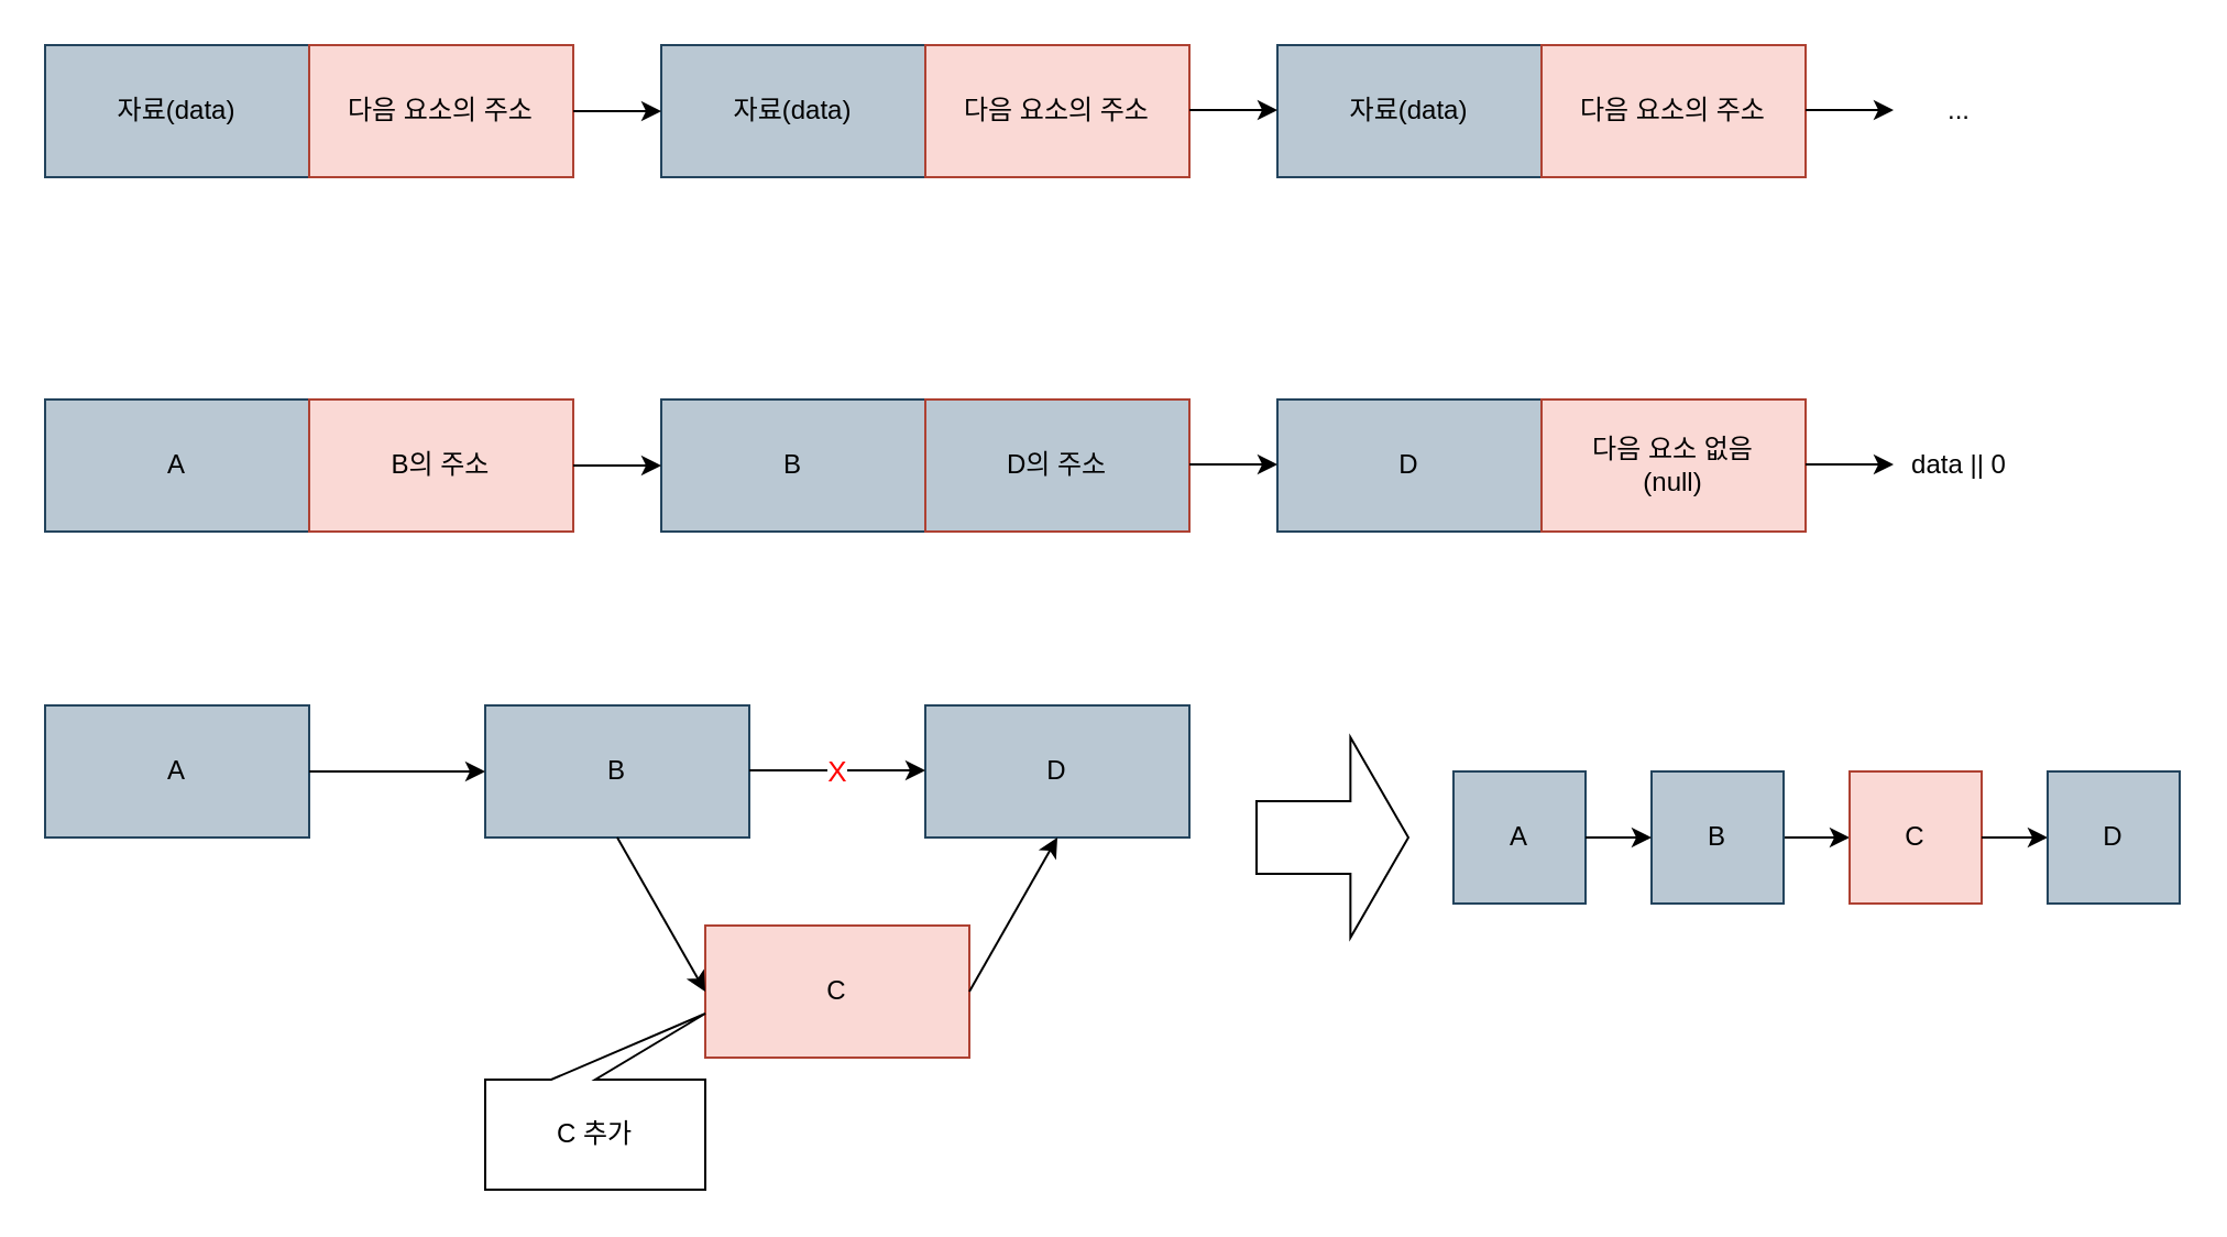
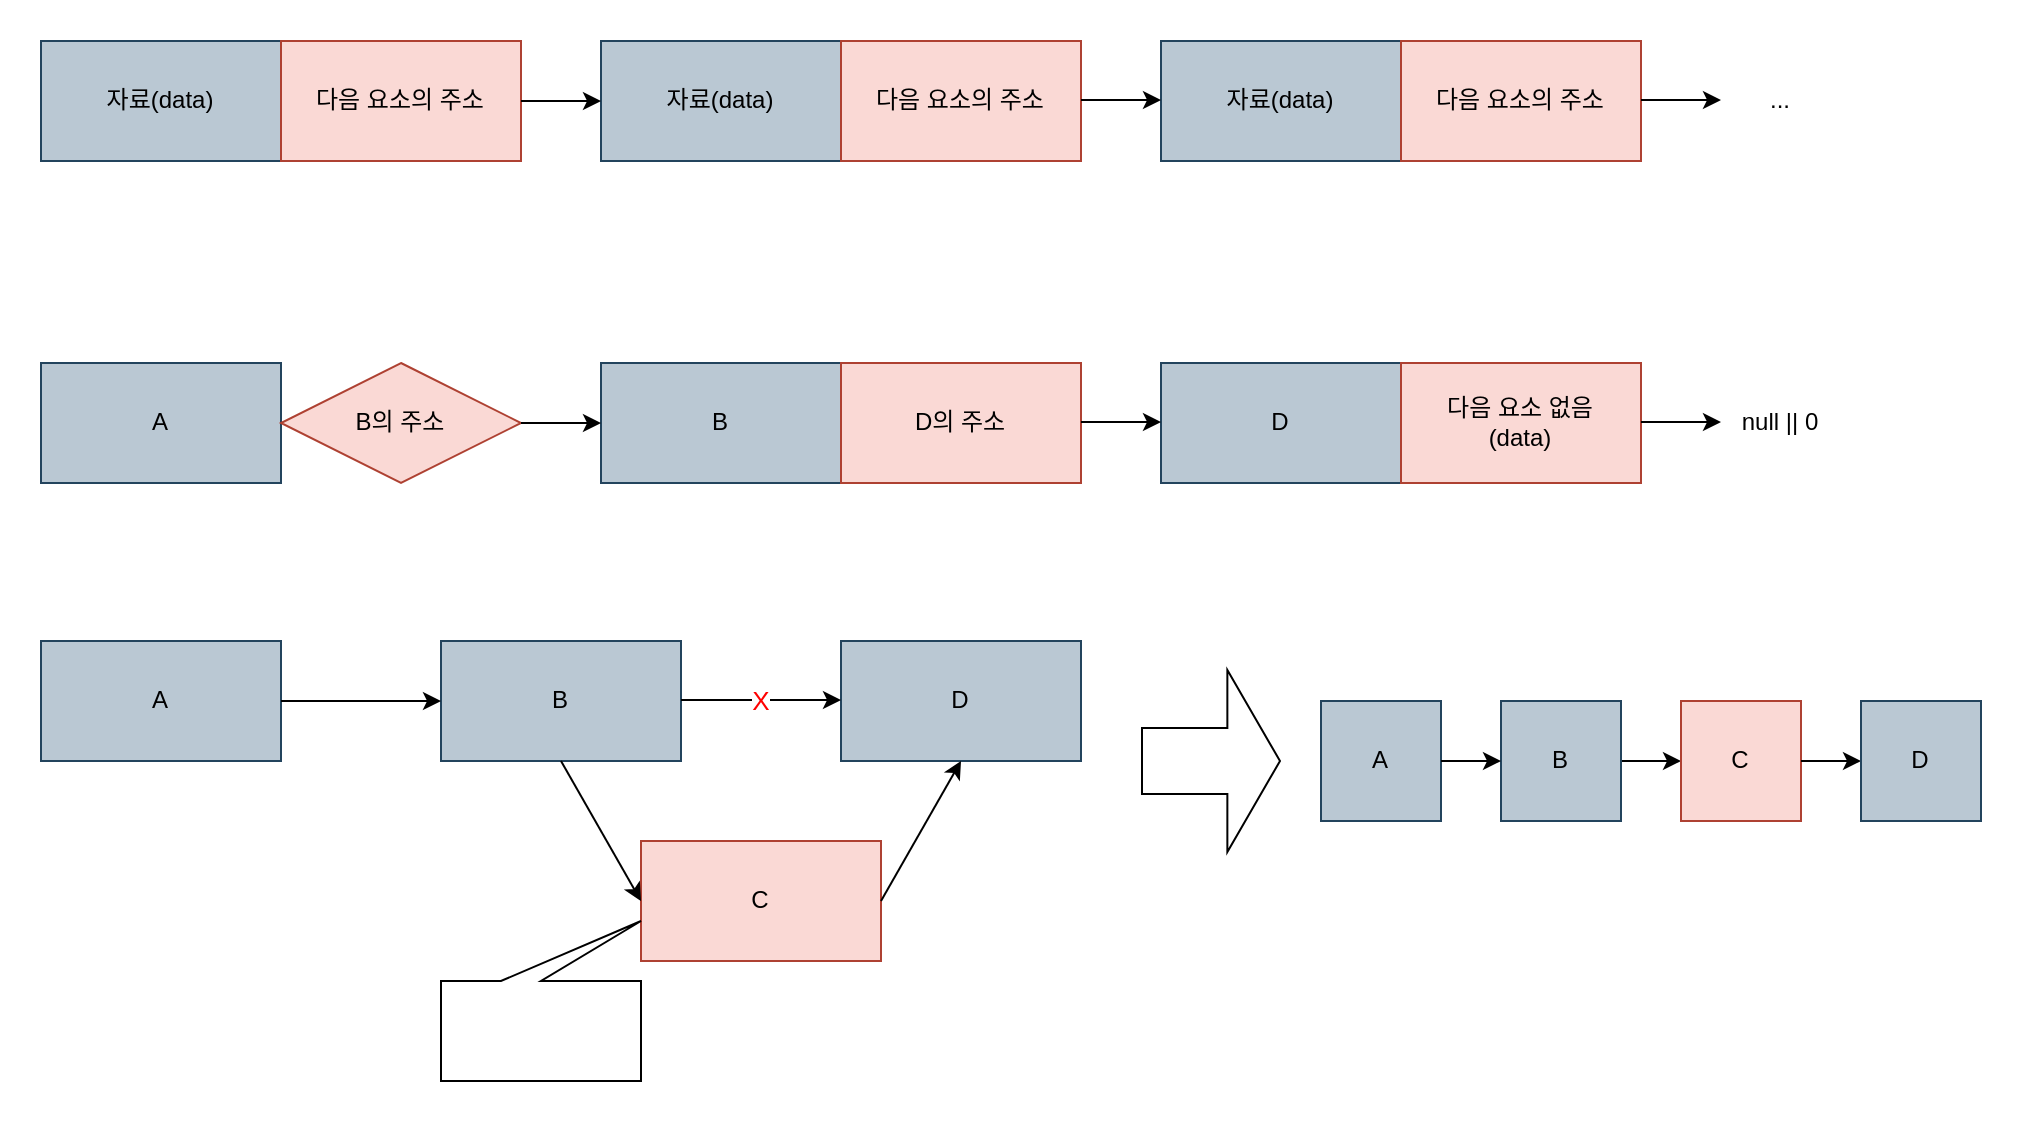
- <mxCell id="17" value="B의 주소" style="rounded=0;whiteSpace=wrap;html=1;fillColor=#fad9d5;strokeColor=#ae4132;" vertex="1" parent="15"><mxGeometry x="120" width="120" height="60" as="geometry" /></mxCell>
+ <mxCell id="17" value="B의 주소" style="rhombus;whiteSpace=wrap;html=1;fillColor=#fad9d5;strokeColor=#ae4132;" vertex="1" parent="15"><mxGeometry x="120" width="120" height="60" as="geometry" /></mxCell>
- <mxCell id="20" value="D의 주소" style="rounded=0;whiteSpace=wrap;html=1;fillColor=#bac8d3;strokeColor=#ae4132;" vertex="1" parent="18"><mxGeometry x="120" width="120" height="60" as="geometry" /></mxCell>
+ <mxCell id="20" value="D의 주소" style="rounded=0;whiteSpace=wrap;html=1;fillColor=#fad9d5;strokeColor=#ae4132;" vertex="1" parent="18"><mxGeometry x="120" width="120" height="60" as="geometry" /></mxCell>
- <mxCell id="23" value="다음 요소 없음&lt;br&gt;(null)" style="rounded=0;whiteSpace=wrap;html=1;fillColor=#fad9d5;strokeColor=#ae4132;" vertex="1" parent="21"><mxGeometry x="120" width="120" height="60" as="geometry" /></mxCell>
+ <mxCell id="23" value="다음 요소 없음&lt;br&gt;(data)" style="rounded=0;whiteSpace=wrap;html=1;fillColor=#fad9d5;strokeColor=#ae4132;" vertex="1" parent="21"><mxGeometry x="120" width="120" height="60" as="geometry" /></mxCell>
- <mxCell id="27" value="data || 0" style="text;html=1;strokeColor=none;fillColor=none;align=center;verticalAlign=middle;whiteSpace=wrap;rounded=0;" vertex="1" parent="1"><mxGeometry x="860" y="196" width="60" height="30" as="geometry" /></mxCell>
+ <mxCell id="27" value="null || 0" style="text;html=1;strokeColor=none;fillColor=none;align=center;verticalAlign=middle;whiteSpace=wrap;rounded=0;" vertex="1" parent="1"><mxGeometry x="860" y="196" width="60" height="30" as="geometry" /></mxCell>
- <mxCell id="37" value="C 추가" style="text;html=1;strokeColor=none;fillColor=none;align=center;verticalAlign=middle;whiteSpace=wrap;rounded=0;" vertex="1" parent="1"><mxGeometry x="240" y="500" width="60" height="30" as="geometry" /></mxCell>
